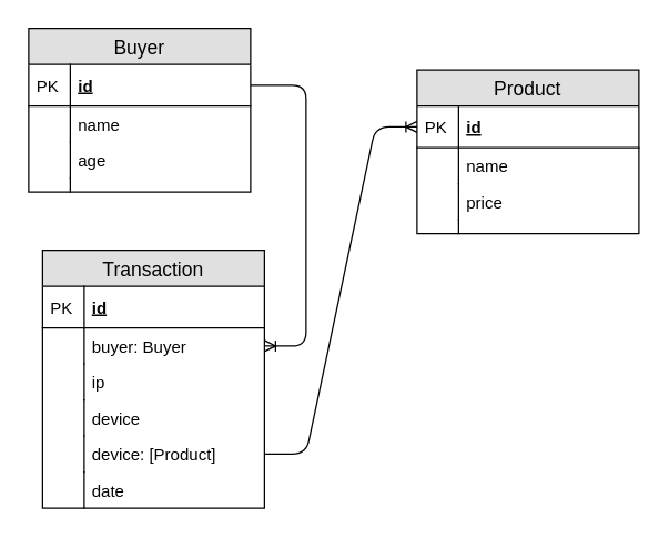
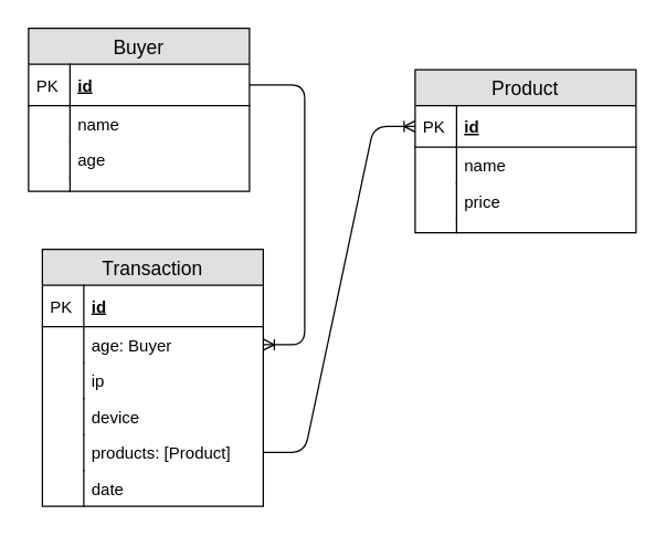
- <mxCell id="23" value="buyer: Buyer" style="shape=partialRectangle;top=0;left=0;right=0;bottom=0;align=left;verticalAlign=top;fillColor=none;spacingLeft=34;spacingRight=4;overflow=hidden;rotatable=0;points=[[0,0.5],[1,0.5]];portConstraint=eastwest;dropTarget=0;fontSize=12;" vertex="1" parent="20"><mxGeometry y="56" width="160" height="26" as="geometry" /></mxCell>
+ <mxCell id="23" value="age: Buyer" style="shape=partialRectangle;top=0;left=0;right=0;bottom=0;align=left;verticalAlign=top;fillColor=none;spacingLeft=34;spacingRight=4;overflow=hidden;rotatable=0;points=[[0,0.5],[1,0.5]];portConstraint=eastwest;dropTarget=0;fontSize=12;" vertex="1" parent="20"><mxGeometry y="56" width="160" height="26" as="geometry" /></mxCell>
- <mxCell id="29" value="device: [Product]" style="shape=partialRectangle;top=0;left=0;right=0;bottom=0;align=left;verticalAlign=top;fillColor=none;spacingLeft=34;spacingRight=4;overflow=hidden;rotatable=0;points=[[0,0.5],[1,0.5]];portConstraint=eastwest;dropTarget=0;fontSize=12;" vertex="1" parent="20"><mxGeometry y="134" width="160" height="26" as="geometry" /></mxCell>
+ <mxCell id="29" value="products: [Product]" style="shape=partialRectangle;top=0;left=0;right=0;bottom=0;align=left;verticalAlign=top;fillColor=none;spacingLeft=34;spacingRight=4;overflow=hidden;rotatable=0;points=[[0,0.5],[1,0.5]];portConstraint=eastwest;dropTarget=0;fontSize=12;" vertex="1" parent="20"><mxGeometry y="134" width="160" height="26" as="geometry" /></mxCell>
